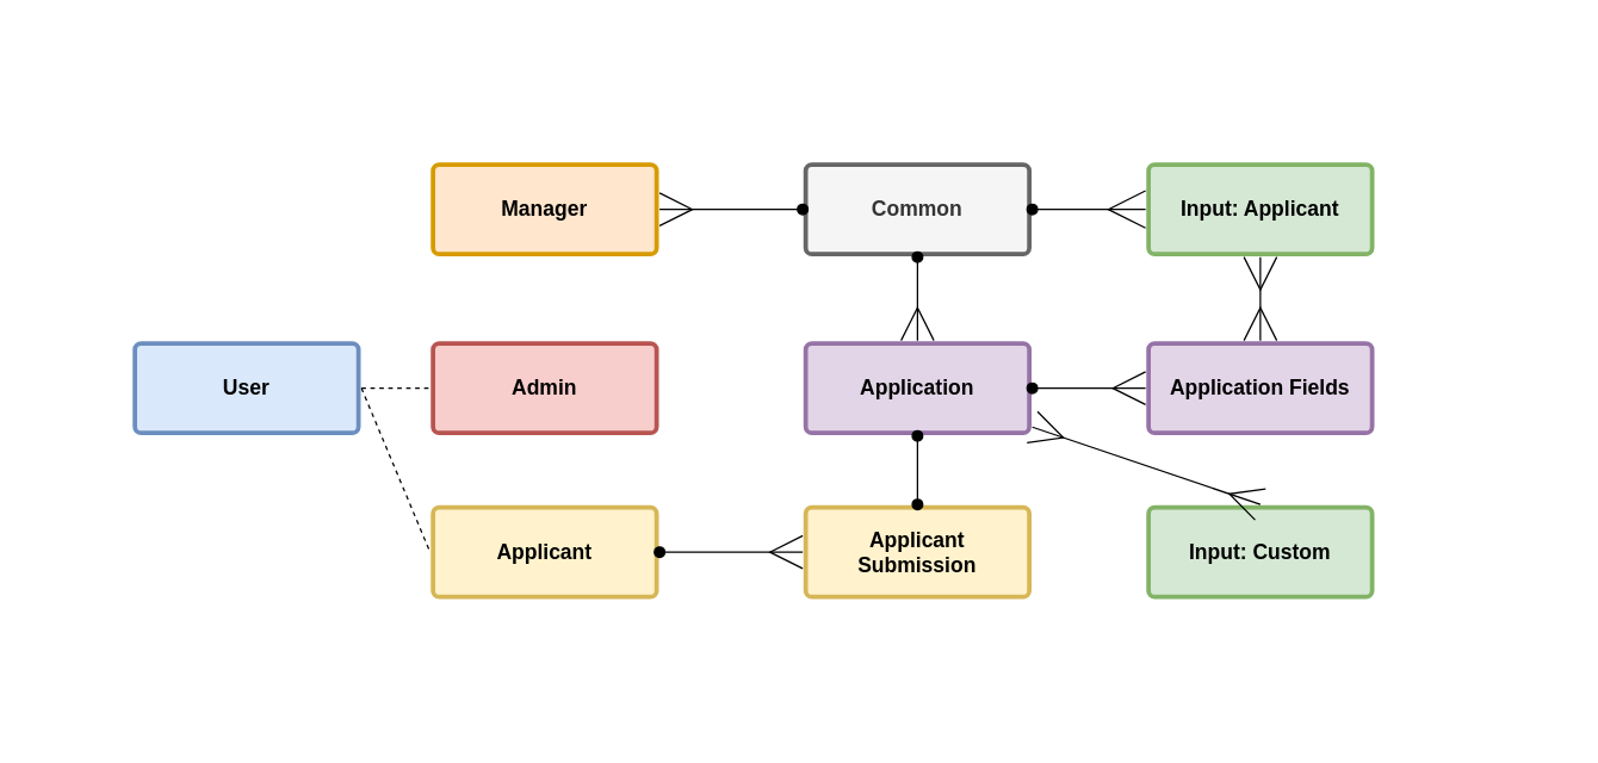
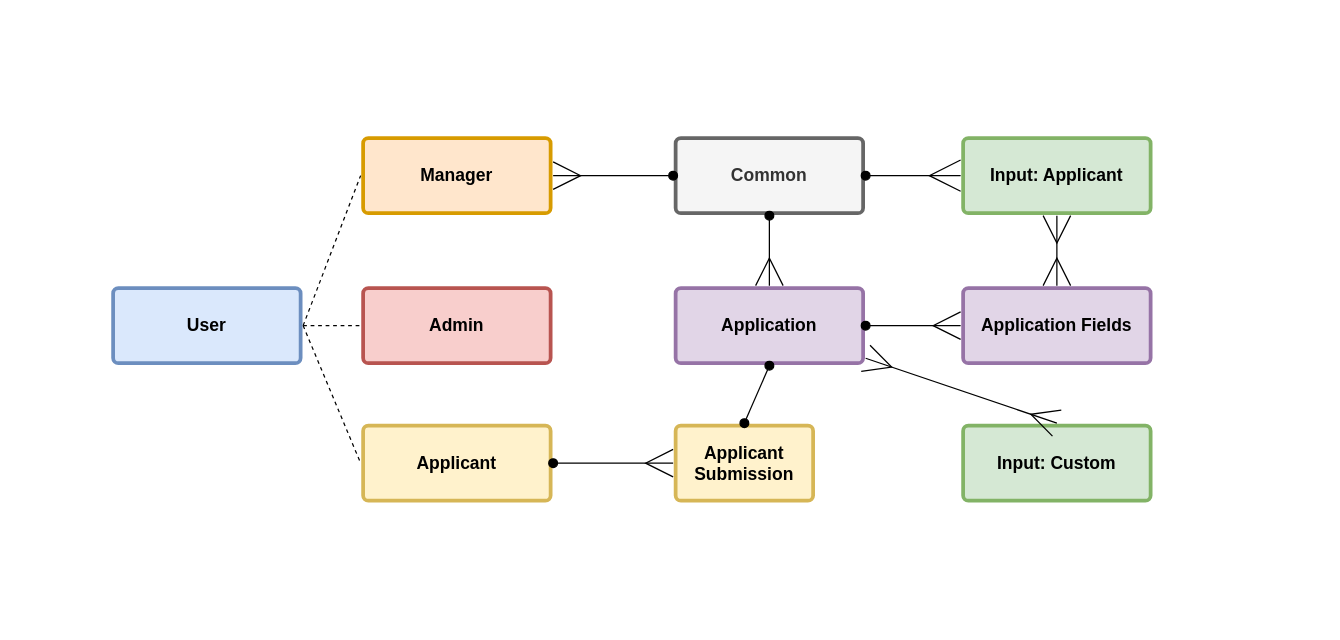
+ <mxCell id="16" value="" style="endArrow=none;dashed=1;html=1;startSize=13;endSize=23;exitX=1;exitY=0.5;exitDx=0;exitDy=0;entryX=0;entryY=0.5;entryDx=0;entryDy=0;" edge="1" parent="1" source="10" target="4"><mxGeometry width="50" height="50" relative="1" as="geometry"><mxPoint x="252" y="270" as="sourcePoint" /><mxPoint x="298" y="180" as="targetPoint" /></mxGeometry></mxCell>
- <mxCell id="18" value="Applicant Submission" style="rounded=1;whiteSpace=wrap;html=1;shadow=0;labelBackgroundColor=none;strokeColor=#d6b656;strokeWidth=3;fillColor=#fff2cc;fontFamily=Helvetica;fontSize=14;align=center;spacing=5;fontStyle=1;arcSize=7;perimeterSpacing=2;" vertex="1" parent="1"><mxGeometry x="540" y="340" width="150" height="60" as="geometry" /></mxCell>
+ <mxCell id="18" value="Applicant Submission" style="rounded=1;whiteSpace=wrap;html=1;shadow=0;labelBackgroundColor=none;strokeColor=#d6b656;strokeWidth=3;fillColor=#fff2cc;fontFamily=Helvetica;fontSize=14;align=center;spacing=5;fontStyle=1;arcSize=7;perimeterSpacing=2;" vertex="1" parent="1"><mxGeometry x="540" y="340" width="110" height="60" as="geometry" /></mxCell>
